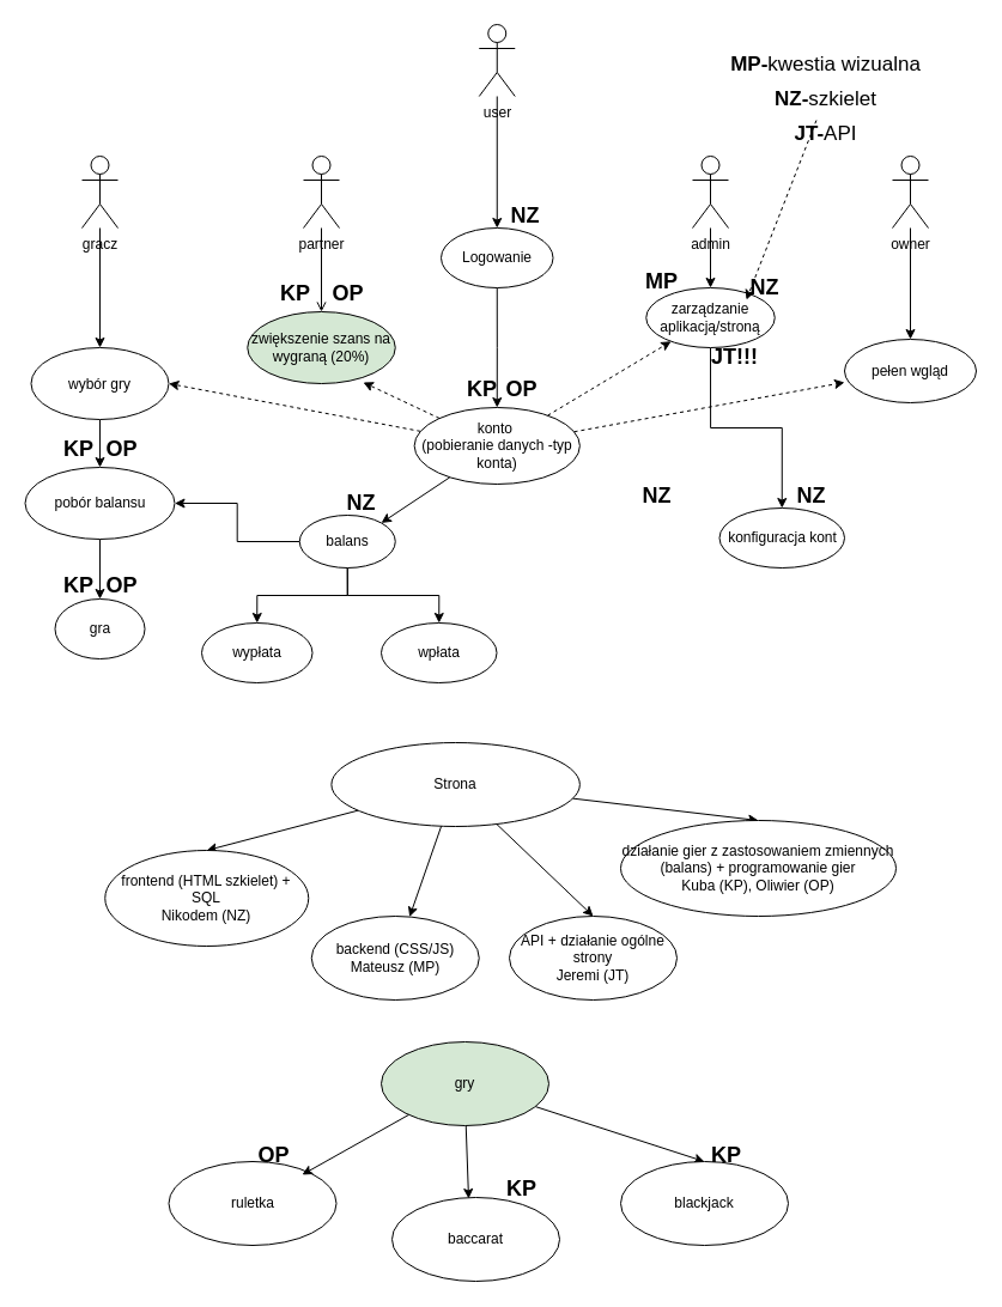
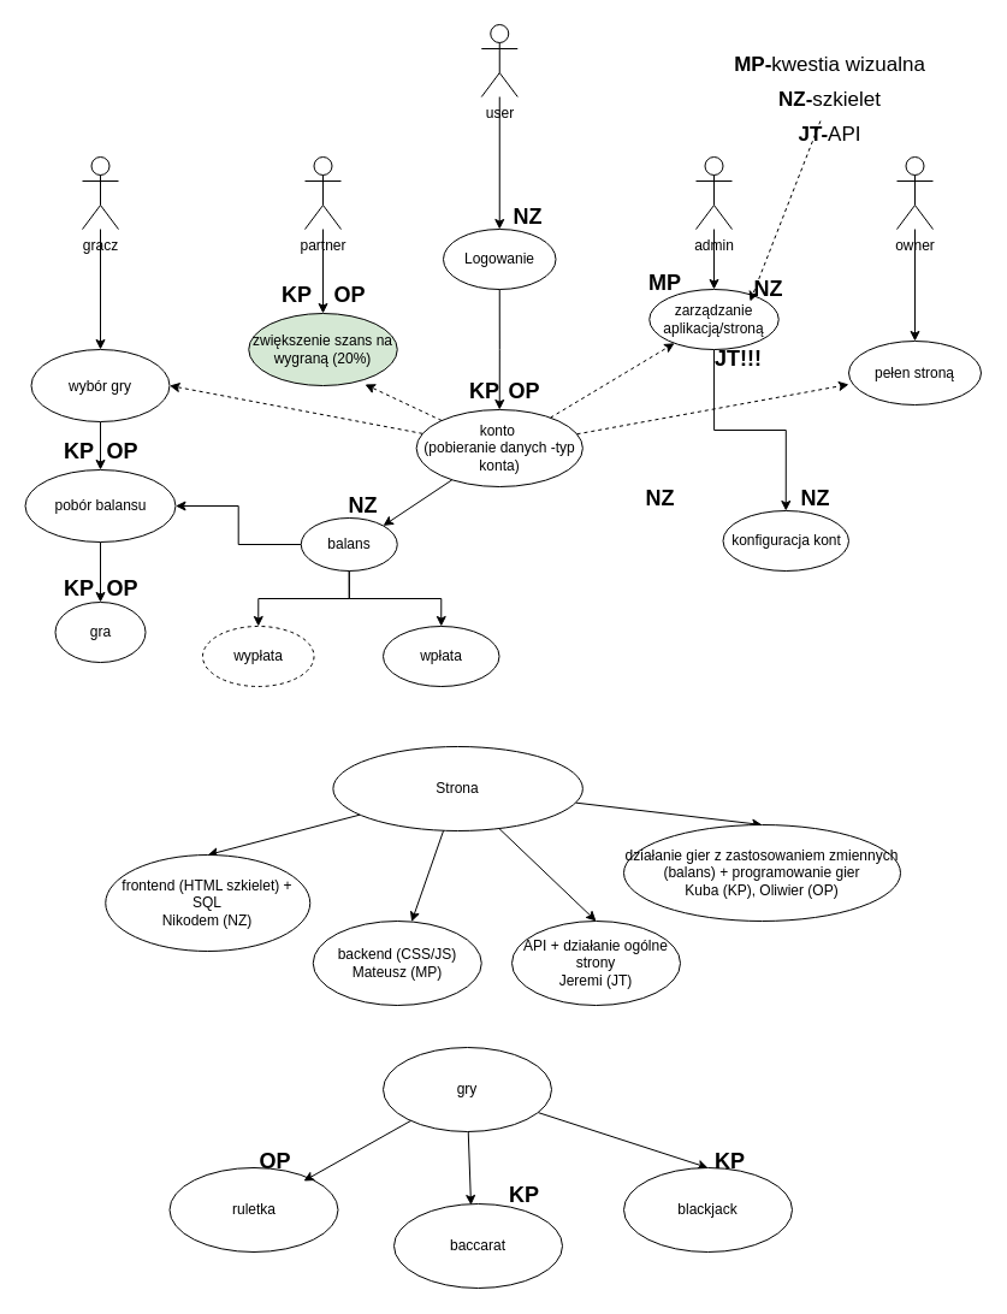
- <mxCell id="6" style="edgeStyle=orthogonalEdgeStyle;rounded=0;orthogonalLoop=1;jettySize=auto;html=1;entryX=0.5;entryY=0;entryDx=0;entryDy=0;endArrow=open;" parent="1" source="7" target="15" edge="1"><mxGeometry relative="1" as="geometry" /></mxCell>
+ <mxCell id="6" style="edgeStyle=orthogonalEdgeStyle;rounded=0;orthogonalLoop=1;jettySize=auto;html=1;entryX=0.5;entryY=0;entryDx=0;entryDy=0;" parent="1" source="7" target="15" edge="1"><mxGeometry relative="1" as="geometry" /></mxCell>
- <mxCell id="18" value="pełen wgląd" style="ellipse;whiteSpace=wrap;html=1;" parent="1" vertex="1"><mxGeometry x="705" y="283" width="110" height="53" as="geometry" /></mxCell>
+ <mxCell id="18" value="pełen stroną" style="ellipse;whiteSpace=wrap;html=1;" parent="1" vertex="1"><mxGeometry x="705" y="283" width="110" height="53" as="geometry" /></mxCell>
- <mxCell id="22" value="wypłata" style="ellipse;whiteSpace=wrap;html=1;" parent="1" vertex="1"><mxGeometry x="168" y="520" width="92.5" height="50" as="geometry" /></mxCell>
+ <mxCell id="22" value="wypłata" style="ellipse;whiteSpace=wrap;html=1;dashed=1;" parent="1" vertex="1"><mxGeometry x="168" y="520" width="92.5" height="50" as="geometry" /></mxCell>
- <mxCell id="64" value="gry" style="ellipse;whiteSpace=wrap;html=1;fillColor=#d5e8d4;" vertex="1" parent="1"><mxGeometry x="318" y="870" width="140" height="70" as="geometry" /></mxCell>
+ <mxCell id="64" value="gry" style="ellipse;whiteSpace=wrap;html=1;" vertex="1" parent="1"><mxGeometry x="318" y="870" width="140" height="70" as="geometry" /></mxCell>
